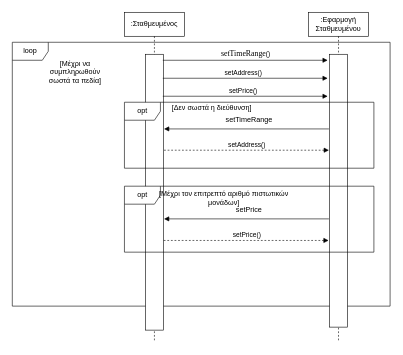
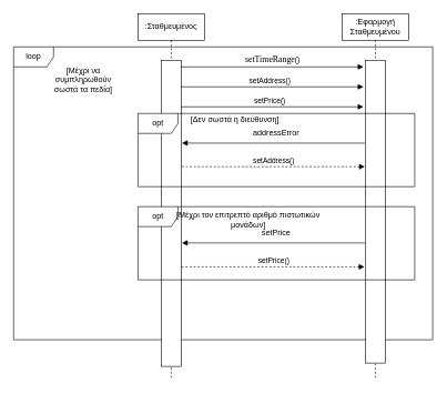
- <mxCell id="14" value="setTimeRange" style="text;html=1;strokeColor=none;fillColor=none;align=center;verticalAlign=middle;whiteSpace=wrap;rounded=0;" vertex="1" parent="1"><mxGeometry x="284" y="190" width="262" height="20" as="geometry" /></mxCell>
+ <mxCell id="14" value="addressError" style="text;html=1;strokeColor=none;fillColor=none;align=center;verticalAlign=middle;whiteSpace=wrap;rounded=0;" vertex="1" parent="1"><mxGeometry x="284" y="190" width="262" height="20" as="geometry" /></mxCell>
